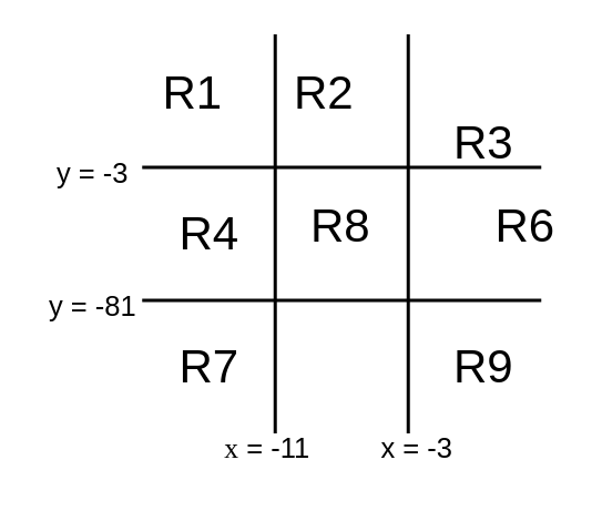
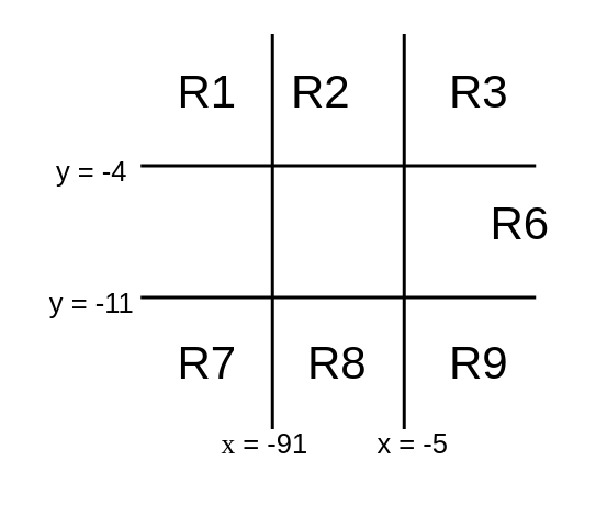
- <mxCell id="10" value="R1" style="text;html=1;align=center;verticalAlign=middle;resizable=0;points=[];autosize=1;strokeColor=none;fillColor=none;fontSize=28;" parent="1" vertex="1"><mxGeometry x="90" y="35" width="50" height="40" as="geometry" /></mxCell>
+ <mxCell id="10" value="R1" style="text;html=1;align=center;verticalAlign=middle;resizable=0;points=[];autosize=1;strokeColor=none;fillColor=none;fontSize=28;" parent="1" vertex="1"><mxGeometry x="100" y="35" width="50" height="40" as="geometry" /></mxCell>
- <mxCell id="12" value="R3" style="text;html=1;align=center;verticalAlign=middle;resizable=0;points=[];autosize=1;strokeColor=none;fillColor=none;fontSize=28;" parent="1" vertex="1"><mxGeometry x="265" y="65" width="50" height="40" as="geometry" /></mxCell>
+ <mxCell id="12" value="R3" style="text;html=1;align=center;verticalAlign=middle;resizable=0;points=[];autosize=1;strokeColor=none;fillColor=none;fontSize=28;" parent="1" vertex="1"><mxGeometry x="265" y="35" width="50" height="40" as="geometry" /></mxCell>
- <mxCell id="9" value="y = -3" style="text;html=1;align=center;verticalAlign=middle;resizable=0;points=[];autosize=1;strokeColor=none;fillColor=none;fontSize=17;" parent="1" vertex="1"><mxGeometry x="25" y="90" width="60" height="30" as="geometry" /></mxCell>
+ <mxCell id="9" value="y = -4" style="text;html=1;align=center;verticalAlign=middle;resizable=0;points=[];autosize=1;strokeColor=none;fillColor=none;fontSize=17;" parent="1" vertex="1"><mxGeometry x="25" y="90" width="60" height="30" as="geometry" /></mxCell>
- <mxCell id="16" value="R8" style="text;html=1;align=center;verticalAlign=middle;resizable=0;points=[];autosize=1;strokeColor=none;fillColor=none;fontSize=28;" parent="1" vertex="1"><mxGeometry x="179" y="115" width="50" height="40" as="geometry" /></mxCell>
+ <mxCell id="16" value="R8" style="text;html=1;align=center;verticalAlign=middle;resizable=0;points=[];autosize=1;strokeColor=none;fillColor=none;fontSize=28;" parent="1" vertex="1"><mxGeometry x="179" y="200" width="50" height="40" as="geometry" /></mxCell>
- <mxCell id="13" value="R4" style="text;html=1;align=center;verticalAlign=middle;resizable=0;points=[];autosize=1;strokeColor=none;fillColor=none;fontSize=28;" parent="1" vertex="1"><mxGeometry x="100" y="120" width="50" height="40" as="geometry" /></mxCell>
- <mxCell id="8" value="y = -81" style="text;html=1;align=center;verticalAlign=middle;resizable=0;points=[];autosize=1;strokeColor=none;fillColor=none;fontSize=17;" parent="1" vertex="1"><mxGeometry x="20" y="170" width="70" height="30" as="geometry" /></mxCell>
+ <mxCell id="8" value="y = -11" style="text;html=1;align=center;verticalAlign=middle;resizable=0;points=[];autosize=1;strokeColor=none;fillColor=none;fontSize=17;" parent="1" vertex="1"><mxGeometry x="20" y="170" width="70" height="30" as="geometry" /></mxCell>
- <mxCell id="6" value="&lt;font face=&quot;Cambria Math&quot; style=&quot;font-size: 17px;&quot;&gt;x&lt;/font&gt; = -11" style="text;html=1;align=center;verticalAlign=middle;resizable=0;points=[];autosize=1;strokeColor=none;fillColor=none;strokeWidth=1;fontSize=17;" parent="1" vertex="1"><mxGeometry x="125" y="255" width="70" height="30" as="geometry" /></mxCell>
+ <mxCell id="6" value="&lt;font face=&quot;Cambria Math&quot; style=&quot;font-size: 17px;&quot;&gt;x&lt;/font&gt; = -91" style="text;html=1;align=center;verticalAlign=middle;resizable=0;points=[];autosize=1;strokeColor=none;fillColor=none;strokeWidth=1;fontSize=17;" parent="1" vertex="1"><mxGeometry x="125" y="255" width="70" height="30" as="geometry" /></mxCell>
- <mxCell id="7" value="x = -3" style="text;html=1;align=center;verticalAlign=middle;resizable=0;points=[];autosize=1;strokeColor=none;fillColor=none;fontSize=17;" parent="1" vertex="1"><mxGeometry x="220" y="255" width="60" height="30" as="geometry" /></mxCell>
+ <mxCell id="7" value="x = -5" style="text;html=1;align=center;verticalAlign=middle;resizable=0;points=[];autosize=1;strokeColor=none;fillColor=none;fontSize=17;" parent="1" vertex="1"><mxGeometry x="220" y="255" width="60" height="30" as="geometry" /></mxCell>
